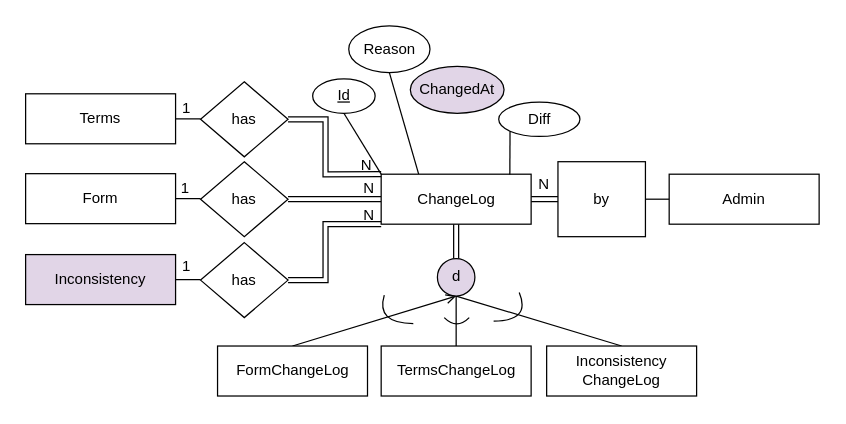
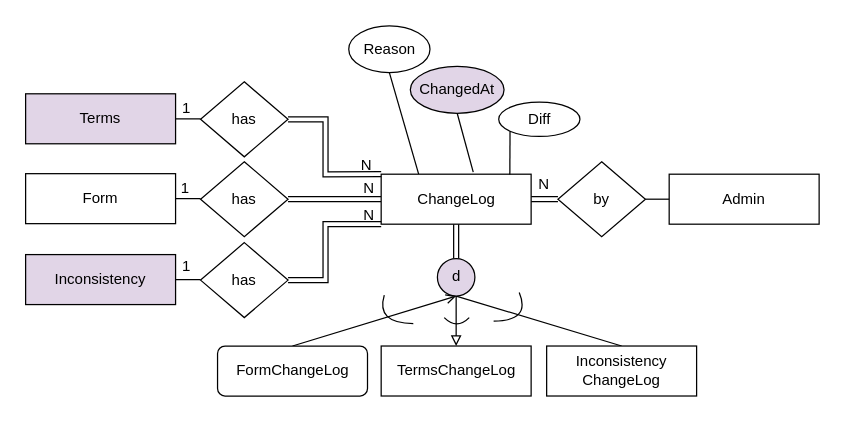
- <mxCell id="22" value="&lt;u&gt;Id&lt;/u&gt;" style="ellipse;whiteSpace=wrap;html=1;" vertex="1" parent="1"><mxGeometry x="249.7" y="62.5" width="50" height="27.5" as="geometry" /></mxCell>
- <mxCell id="37" value="Terms" style="rounded=0;whiteSpace=wrap;html=1;" vertex="1" parent="1"><mxGeometry x="20" y="74.41" width="120" height="40" as="geometry" /></mxCell>
+ <mxCell id="37" value="Terms" style="rounded=0;whiteSpace=wrap;html=1;fillColor=#e1d5e7;" vertex="1" parent="1"><mxGeometry x="20" y="74.41" width="120" height="40" as="geometry" /></mxCell>
- <mxCell id="21" style="rounded=0;orthogonalLoop=1;jettySize=auto;html=1;exitX=0.5;exitY=1;exitDx=0;exitDy=0;entryX=0;entryY=0;entryDx=0;entryDy=0;endArrow=none;endFill=0;" edge="1" parent="1" source="22" target="13"><mxGeometry relative="1" as="geometry"><mxPoint x="12.53" y="456.25" as="targetPoint" /></mxGeometry></mxCell>
+ <mxCell id="24" style="rounded=0;orthogonalLoop=1;jettySize=auto;html=1;exitX=0.5;exitY=1;exitDx=0;exitDy=0;entryX=0.614;entryY=-0.042;entryDx=0;entryDy=0;endArrow=none;endFill=0;entryPerimeter=0;" edge="1" parent="1" source="25" target="13"><mxGeometry relative="1" as="geometry" /></mxCell>
- <mxCell id="43" value="by" style="whiteSpace=wrap;html=1;rounded=0;" vertex="1" parent="1"><mxGeometry x="446" y="128.75" width="70" height="60" as="geometry" /></mxCell>
+ <mxCell id="43" value="by" style="rhombus;whiteSpace=wrap;html=1;" vertex="1" parent="1"><mxGeometry x="446" y="128.75" width="70" height="60" as="geometry" /></mxCell>
- <mxCell id="14" style="rounded=0;orthogonalLoop=1;jettySize=auto;html=1;exitX=0.5;exitY=1;exitDx=0;exitDy=0;entryX=0.5;entryY=0;entryDx=0;entryDy=0;endArrow=none;endFill=0;" edge="1" parent="1" source="16" target="19"><mxGeometry relative="1" as="geometry" /></mxCell>
+ <mxCell id="14" style="rounded=0;orthogonalLoop=1;jettySize=auto;html=1;exitX=0.5;exitY=1;exitDx=0;exitDy=0;entryX=0.5;entryY=0;entryDx=0;entryDy=0;endArrow=block;endFill=0;" edge="1" parent="1" source="16" target="19"><mxGeometry relative="1" as="geometry" /></mxCell>
- <mxCell id="18" value="FormChangeLog" style="rounded=0;whiteSpace=wrap;html=1;" vertex="1" parent="1"><mxGeometry x="173.59" y="276.25" width="120" height="40" as="geometry" /></mxCell>
+ <mxCell id="18" value="FormChangeLog" style="whiteSpace=wrap;html=1;rounded=1;" vertex="1" parent="1"><mxGeometry x="173.59" y="276.25" width="120" height="40" as="geometry" /></mxCell>
